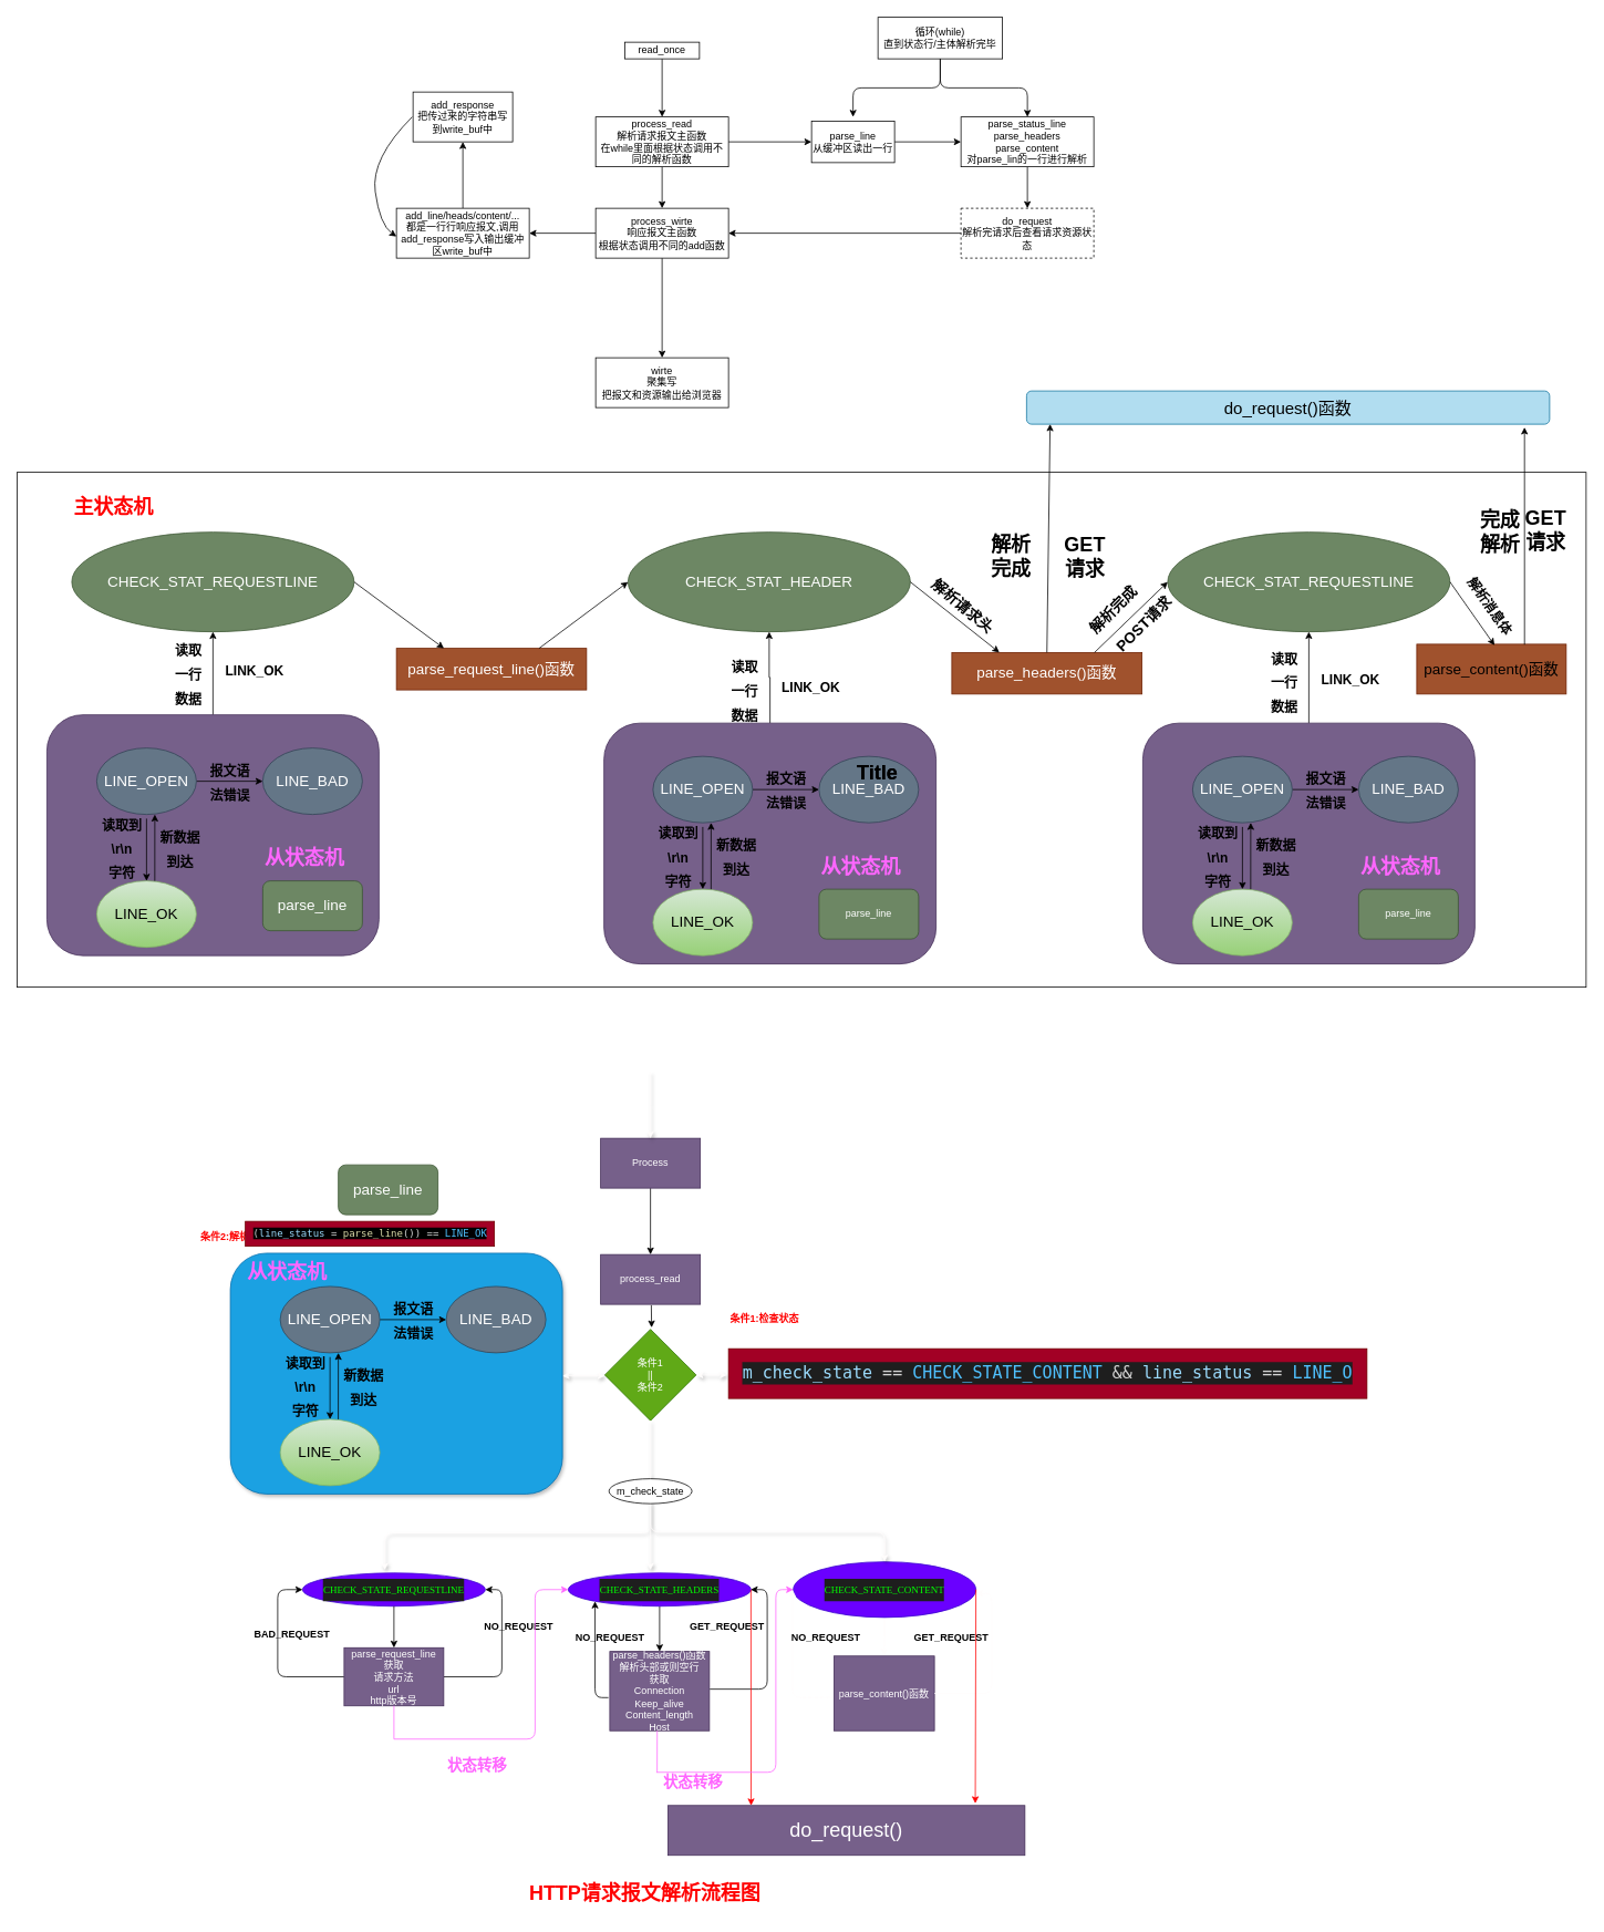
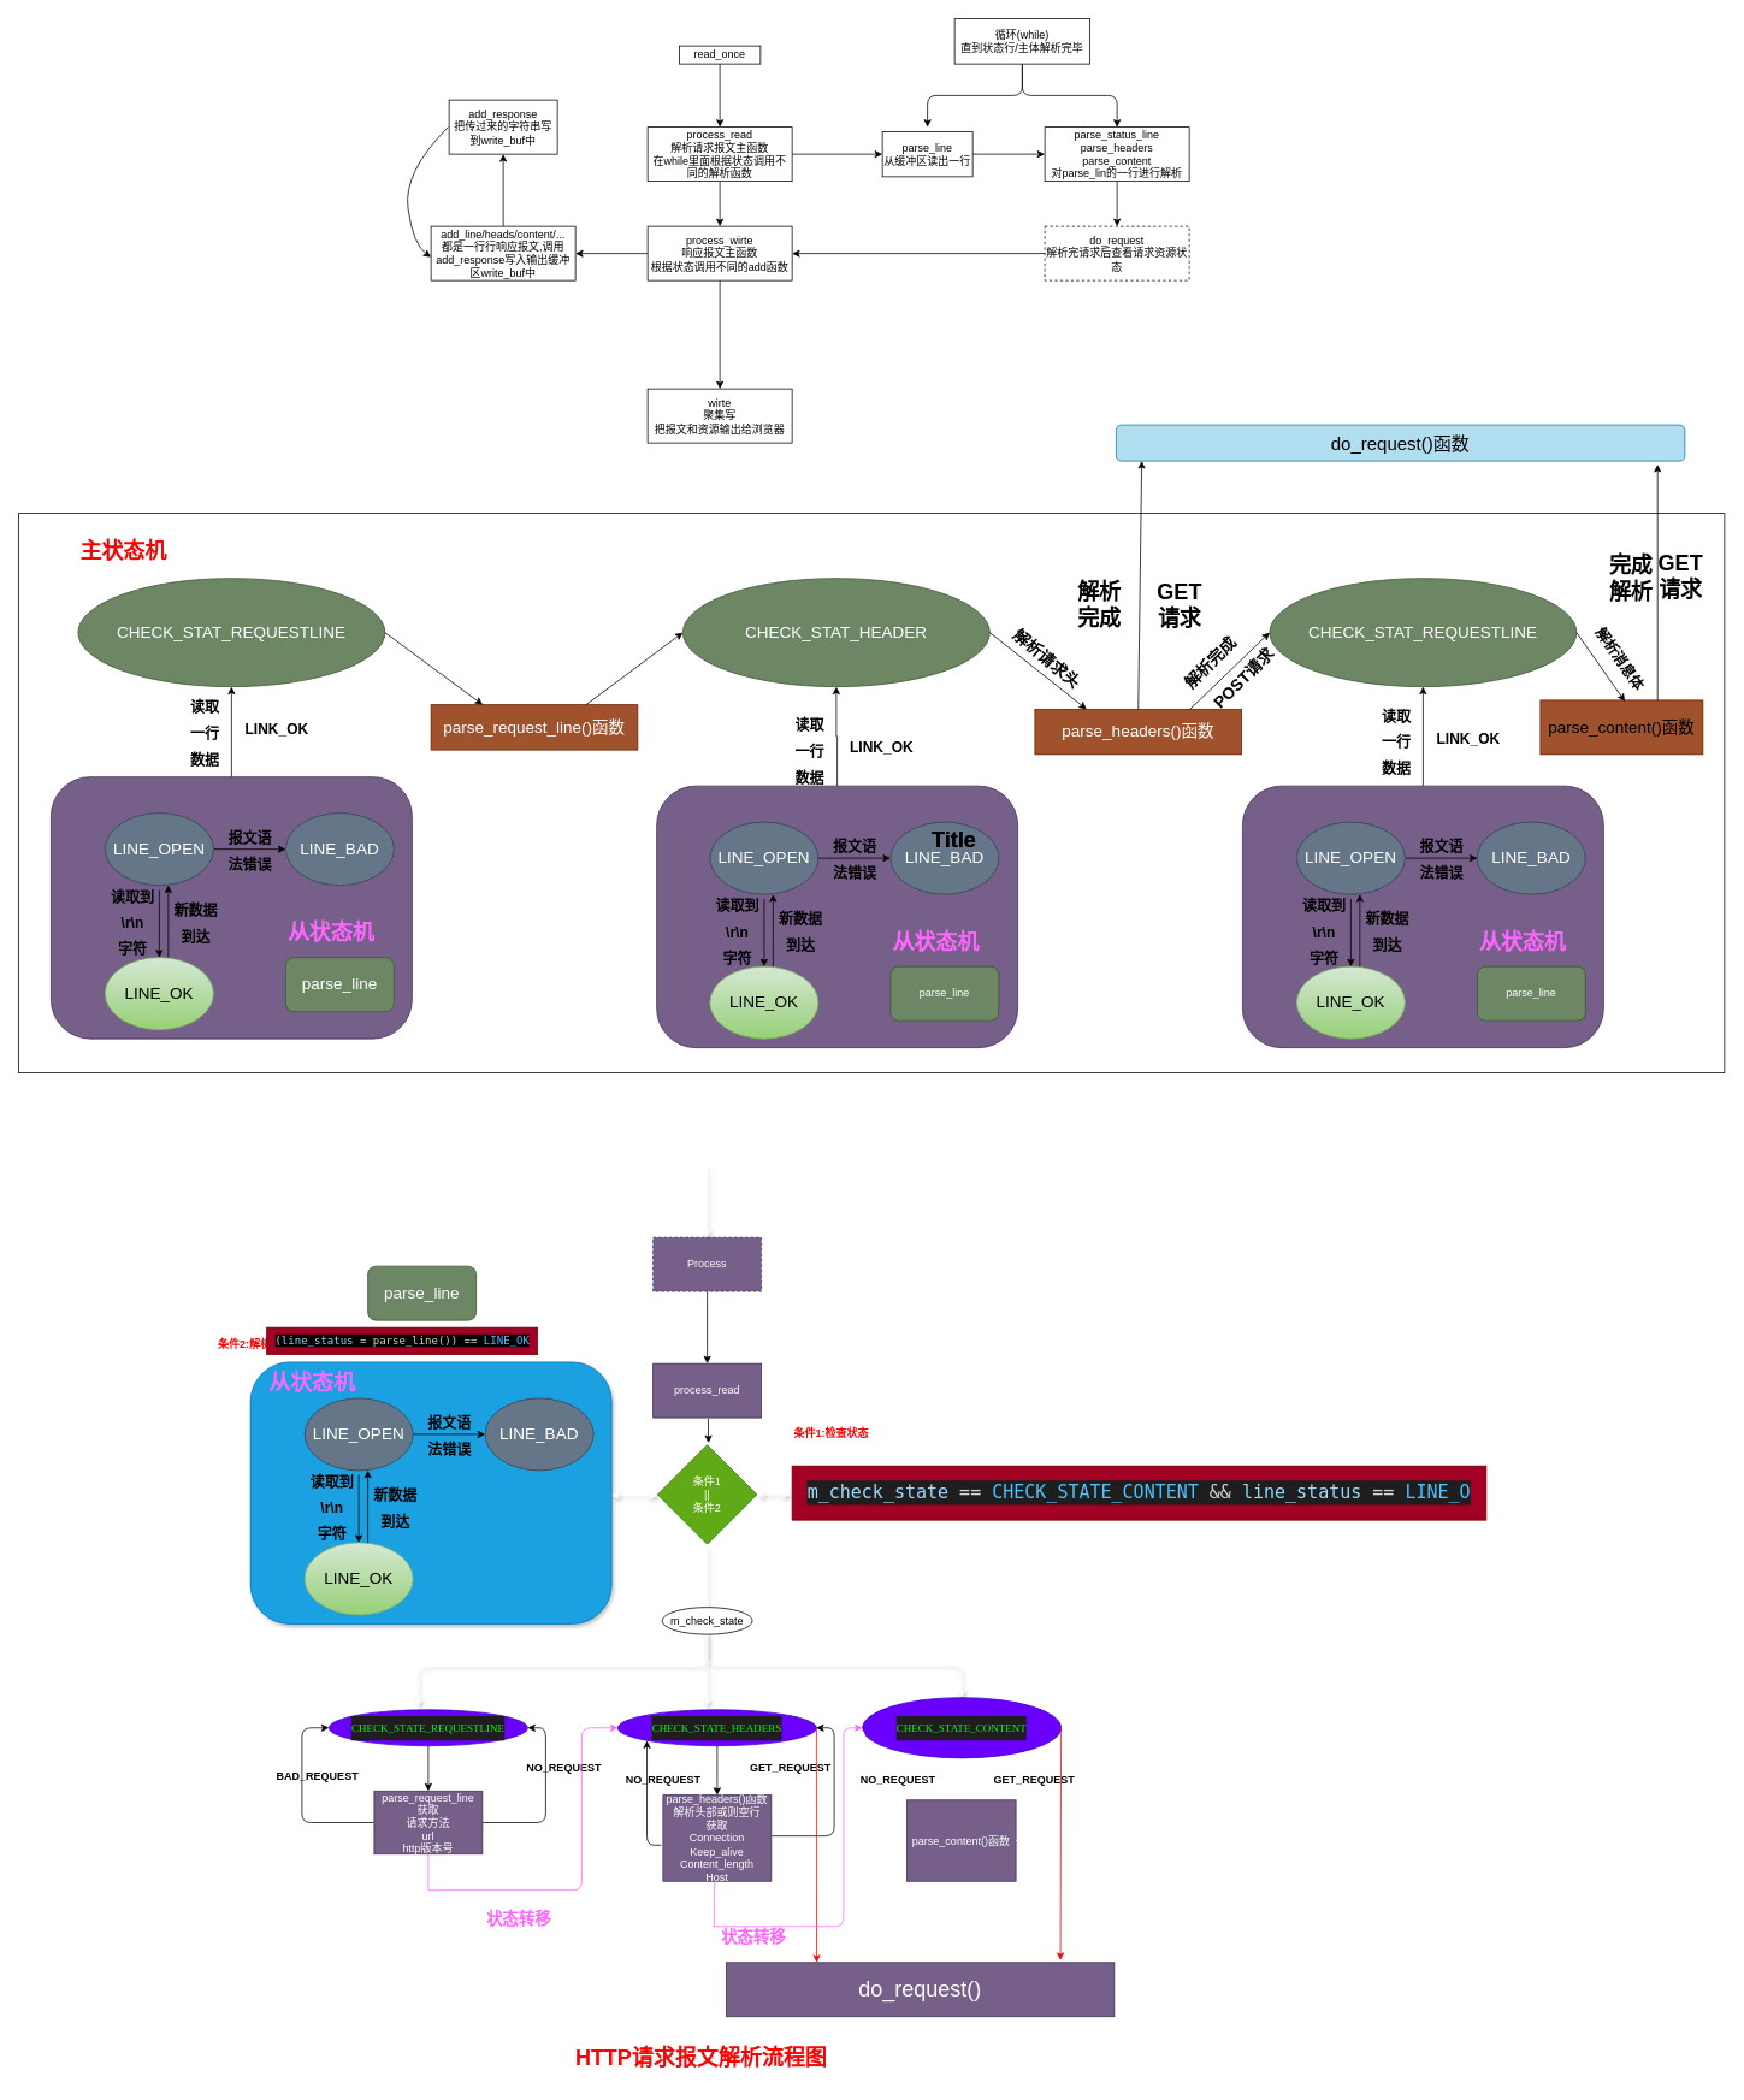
- <mxCell id="96" value="Process" style="rounded=0;whiteSpace=wrap;html=1;fillColor=#76608a;strokeColor=#432D57;fontColor=#ffffff;" parent="1" vertex="1"><mxGeometry x="723" y="1370" width="120" height="60" as="geometry" /></mxCell>
+ <mxCell id="96" value="Process" style="rounded=0;whiteSpace=wrap;html=1;fillColor=#76608a;strokeColor=#432D57;fontColor=#ffffff;dashed=1;" parent="1" vertex="1"><mxGeometry x="723" y="1370" width="120" height="60" as="geometry" /></mxCell>
